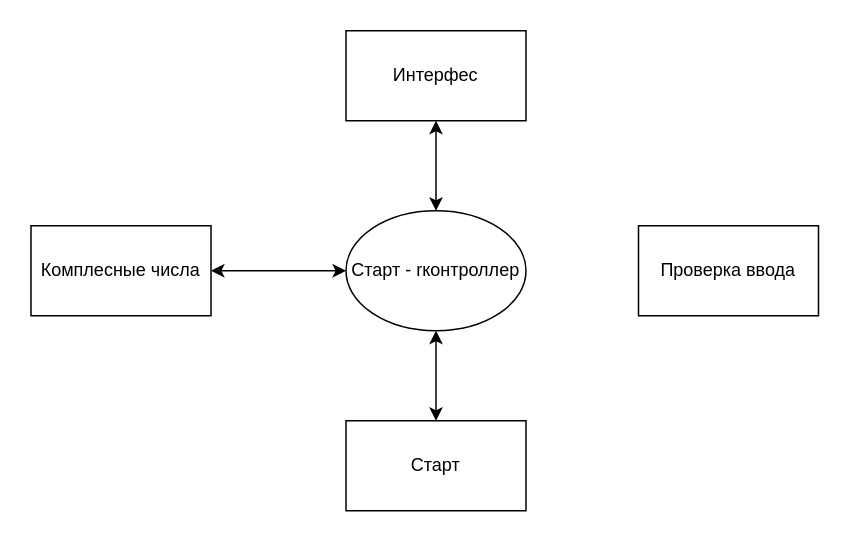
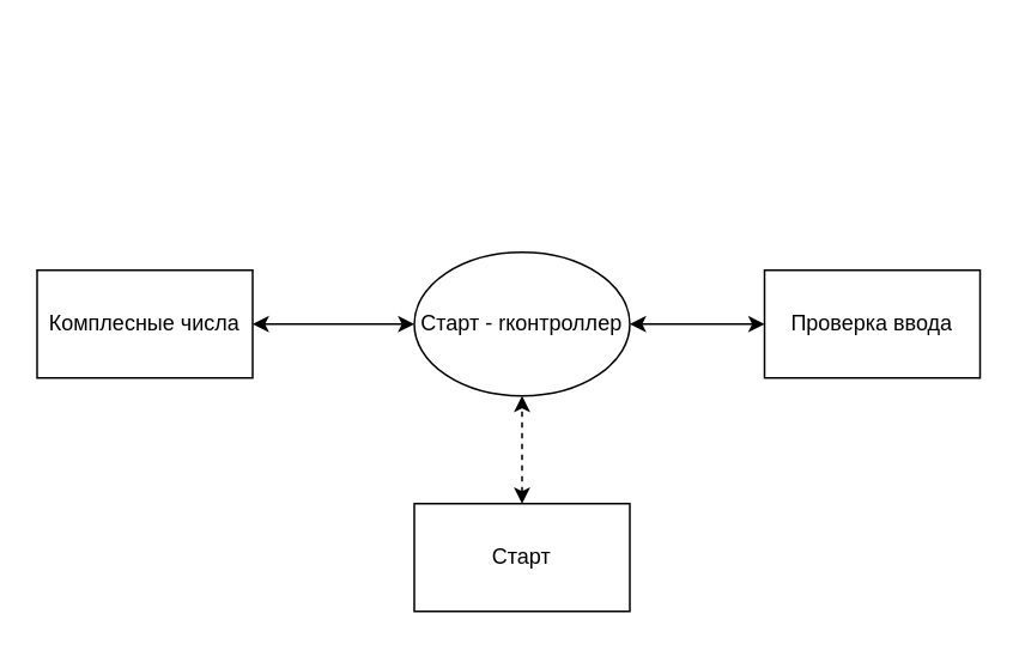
- <mxCell id="3" value="Интерфес" style="rounded=0;whiteSpace=wrap;html=1;" parent="1" vertex="1"><mxGeometry x="230" y="20" width="120" height="60" as="geometry" /></mxCell>
- <mxCell id="6" value="" style="endArrow=classic;startArrow=classic;html=1;entryX=0.5;entryY=1;entryDx=0;entryDy=0;exitX=0.5;exitY=0;exitDx=0;exitDy=0;" parent="1" source="2" target="3" edge="1"><mxGeometry width="50" height="50" relative="1" as="geometry"><mxPoint x="60" y="230" as="sourcePoint" /><mxPoint x="110" y="180" as="targetPoint" /></mxGeometry></mxCell>
+ <mxCell id="9" value="" style="endArrow=classic;startArrow=classic;html=1;entryX=0;entryY=0.5;entryDx=0;entryDy=0;exitX=1;exitY=0.5;exitDx=0;exitDy=0;" parent="1" source="2" target="8" edge="1"><mxGeometry width="50" height="50" relative="1" as="geometry"><mxPoint x="60" y="230" as="sourcePoint" /><mxPoint x="110" y="180" as="targetPoint" /></mxGeometry></mxCell>
- <mxCell id="10" value="" style="endArrow=classic;startArrow=classic;html=1;entryX=0.5;entryY=1;entryDx=0;entryDy=0;exitX=0.5;exitY=0;exitDx=0;exitDy=0;" parent="1" source="5" target="2" edge="1"><mxGeometry width="50" height="50" relative="1" as="geometry"><mxPoint x="270" y="270" as="sourcePoint" /><mxPoint x="320" y="220" as="targetPoint" /></mxGeometry></mxCell>
+ <mxCell id="10" value="" style="endArrow=classic;startArrow=classic;html=1;entryX=0.5;entryY=1;entryDx=0;entryDy=0;exitX=0.5;exitY=0;exitDx=0;exitDy=0;dashed=1;" parent="1" source="5" target="2" edge="1"><mxGeometry width="50" height="50" relative="1" as="geometry"><mxPoint x="270" y="270" as="sourcePoint" /><mxPoint x="320" y="220" as="targetPoint" /></mxGeometry></mxCell>
